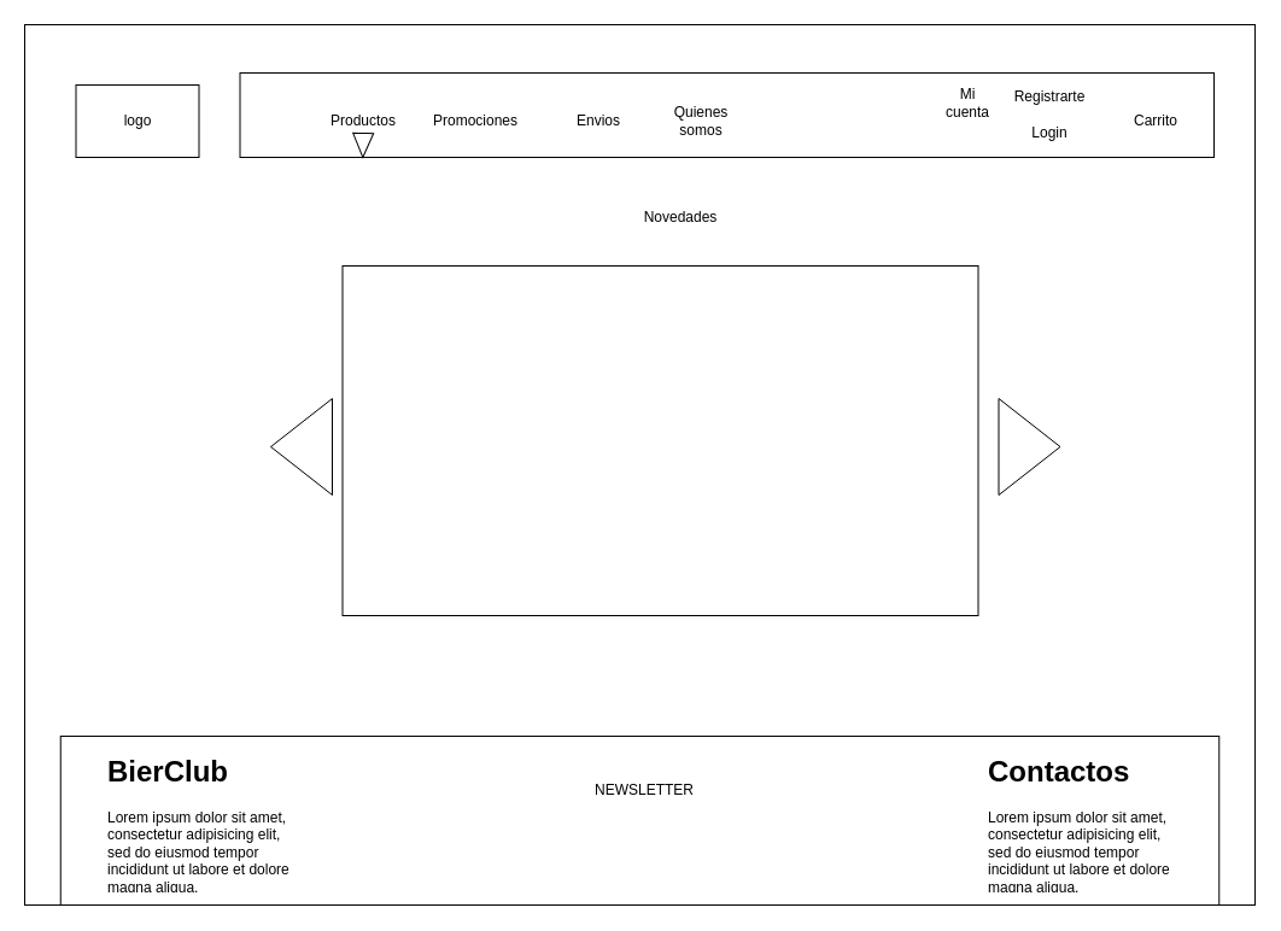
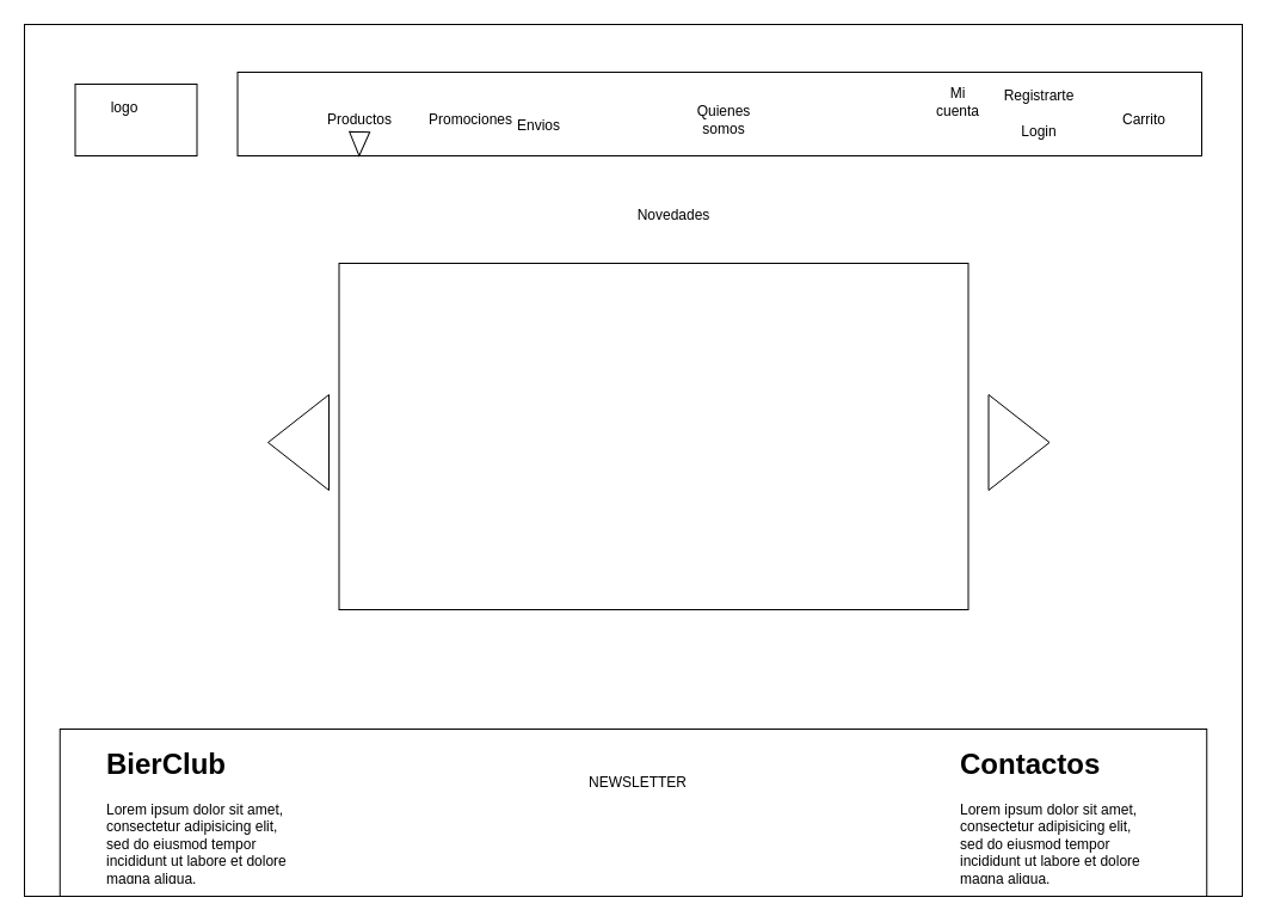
- <mxCell id="5" value="logo" style="text;html=1;strokeColor=none;fillColor=none;align=center;verticalAlign=middle;whiteSpace=wrap;rounded=0;" parent="2" vertex="1"><mxGeometry x="63.75" y="62.5" width="59.5" height="35" as="geometry" /></mxCell>
+ <mxCell id="5" value="logo" style="text;html=1;strokeColor=none;fillColor=none;align=center;verticalAlign=middle;whiteSpace=wrap;rounded=0;" parent="2" vertex="1"><mxGeometry x="53.75" y="52.5" width="59.5" height="35" as="geometry" /></mxCell>
- <mxCell id="13" value="Envios" style="text;html=1;strokeColor=none;fillColor=none;align=center;verticalAlign=middle;whiteSpace=wrap;rounded=0;" parent="2" vertex="1"><mxGeometry x="459" y="70" width="34" height="20" as="geometry" /></mxCell>
+ <mxCell id="13" value="Envios" style="text;html=1;strokeColor=none;fillColor=none;align=center;verticalAlign=middle;whiteSpace=wrap;rounded=0;" parent="2" vertex="1"><mxGeometry x="414" y="75" width="34" height="20" as="geometry" /></mxCell>
- <mxCell id="17" value="Quienes somos" style="text;html=1;strokeColor=none;fillColor=none;align=center;verticalAlign=middle;whiteSpace=wrap;rounded=0;" parent="2" vertex="1"><mxGeometry x="544" y="70" width="34" height="20" as="geometry" /></mxCell>
+ <mxCell id="17" value="Quienes somos" style="text;html=1;strokeColor=none;fillColor=none;align=center;verticalAlign=middle;whiteSpace=wrap;rounded=0;" parent="2" vertex="1"><mxGeometry x="569" y="70" width="34" height="20" as="geometry" /></mxCell>
- <mxCell id="20" value="&lt;h1&gt;Contactos&lt;/h1&gt;&lt;p&gt;Lorem ipsum dolor sit amet, consectetur adipisicing elit, sed do eiusmod tempor incididunt ut labore et dolore magna aliqua.&lt;/p&gt;" style="text;html=1;strokeColor=none;fillColor=none;spacing=5;spacingTop=-20;whiteSpace=wrap;overflow=hidden;rounded=0;" parent="2" vertex="1"><mxGeometry x="793.9" y="600" width="161.5" height="120" as="geometry" /></mxCell>
+ <mxCell id="20" value="&lt;h1&gt;Contactos&lt;/h1&gt;&lt;p&gt;Lorem ipsum dolor sit amet, consectetur adipisicing elit, sed do eiusmod tempor incididunt ut labore et dolore magna aliqua.&lt;/p&gt;" style="text;html=1;strokeColor=none;fillColor=none;spacing=5;spacingTop=-20;whiteSpace=wrap;overflow=hidden;rounded=0;" parent="2" vertex="1"><mxGeometry x="778.9" y="600" width="161.5" height="120" as="geometry" /></mxCell>
